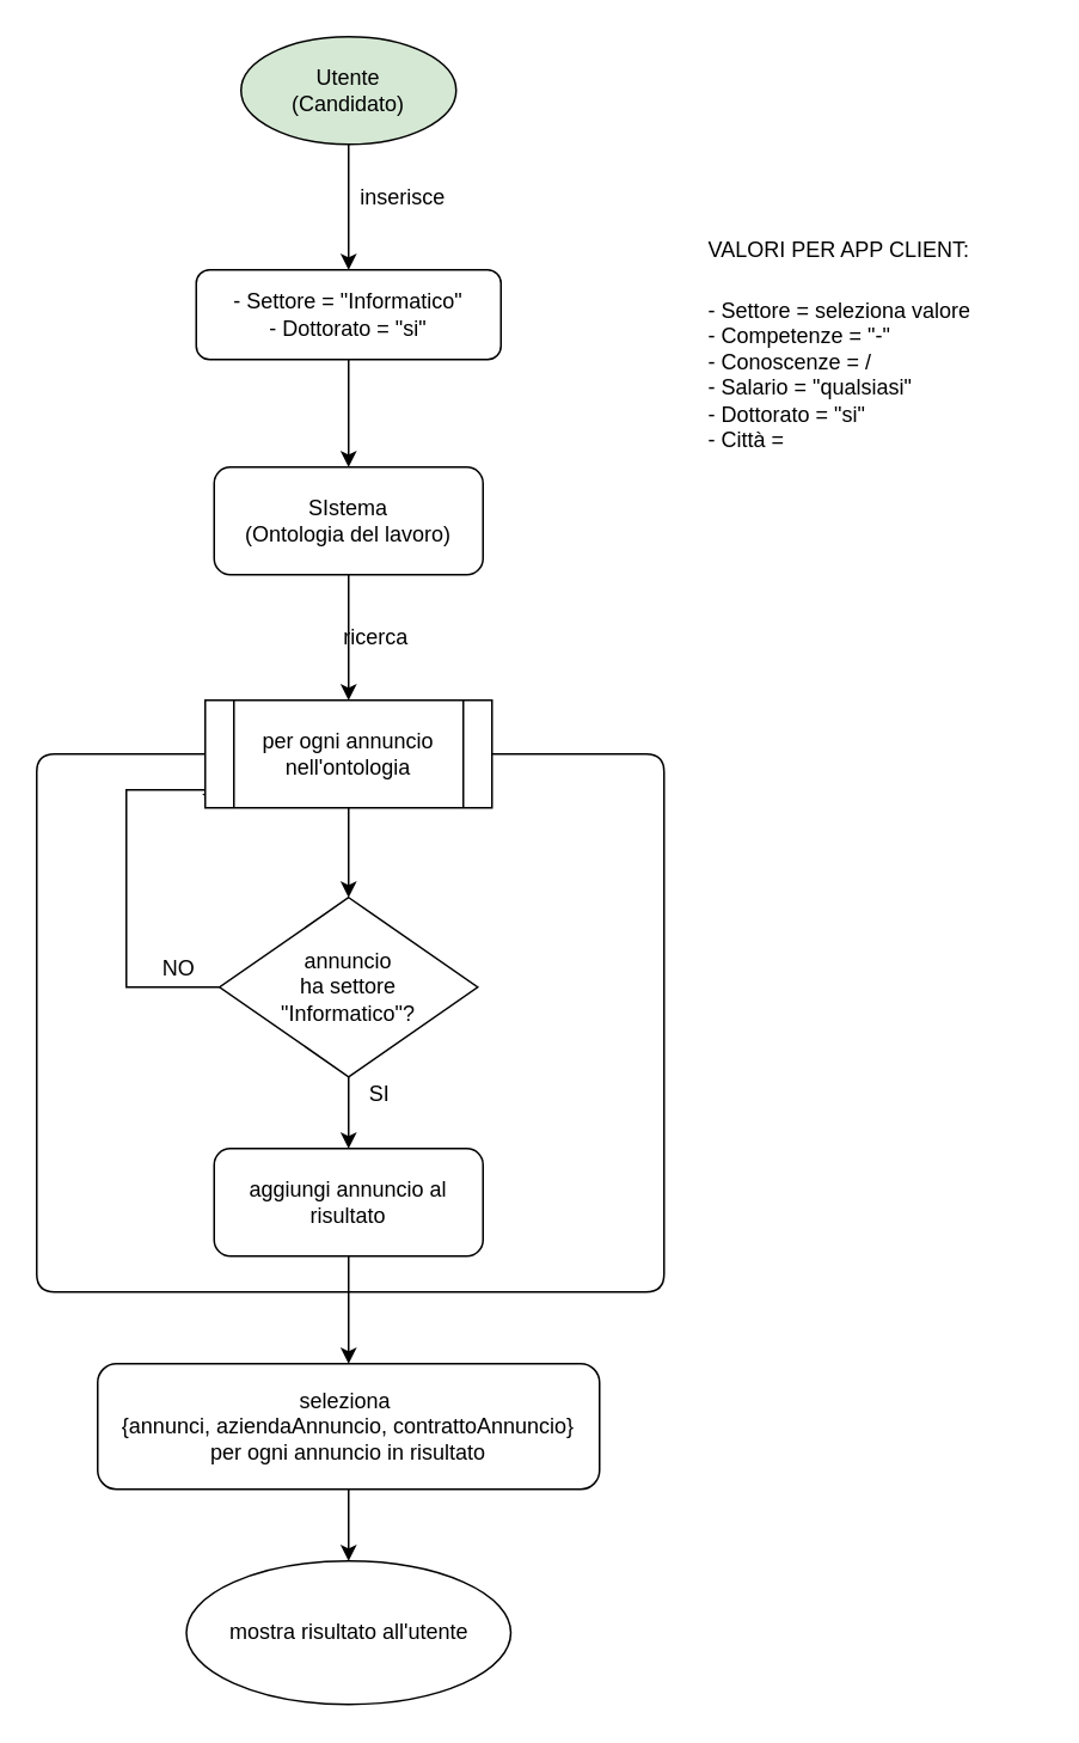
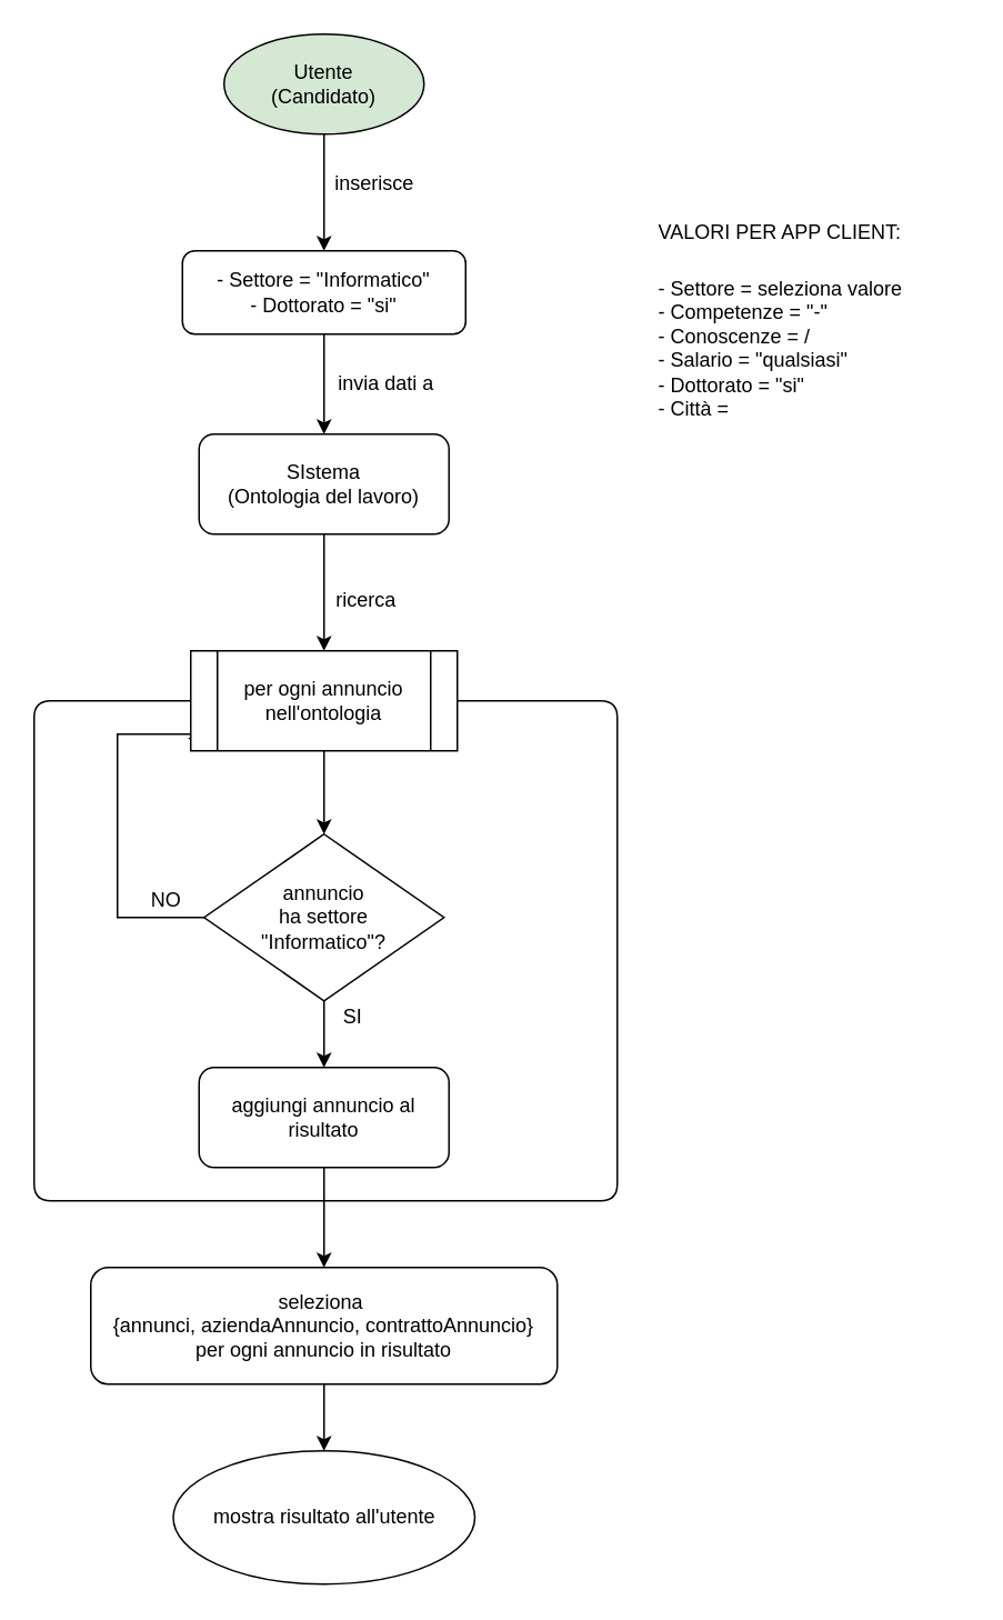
+ <mxCell id="10" value="invia dati a" style="text;html=1;align=center;verticalAlign=middle;resizable=0;points=[];autosize=1;" parent="1" vertex="1"><mxGeometry x="196" y="220" width="70" height="20" as="geometry" /></mxCell>
- <mxCell id="13" value="ricerca" style="text;html=1;align=center;verticalAlign=middle;resizable=0;points=[];autosize=1;" parent="1" vertex="1"><mxGeometry x="184" y="345" width="50" height="20" as="geometry" /></mxCell>
+ <mxCell id="13" value="ricerca" style="text;html=1;align=center;verticalAlign=middle;resizable=0;points=[];autosize=1;" parent="1" vertex="1"><mxGeometry x="194" y="350" width="50" height="20" as="geometry" /></mxCell>
